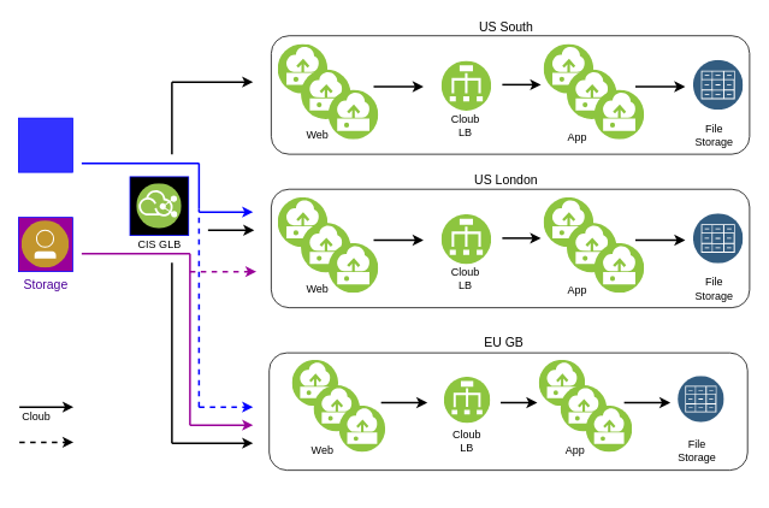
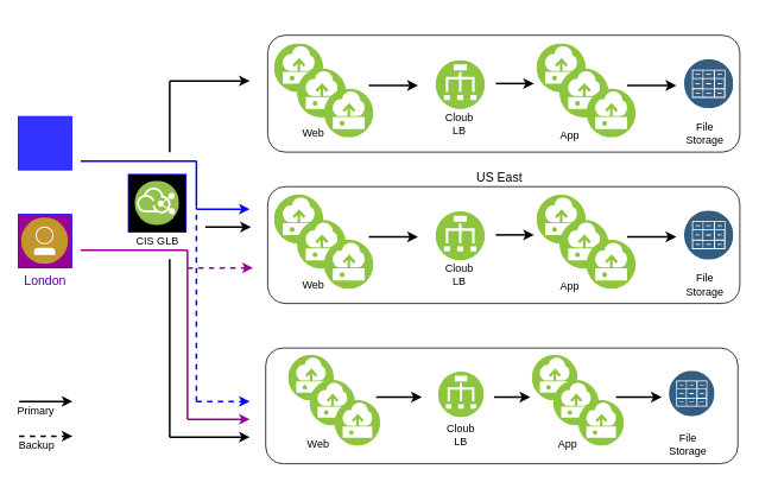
- <mxCell id="80" value="US South" style="text;html=1;strokeColor=none;fillColor=none;align=center;verticalAlign=middle;whiteSpace=wrap;rounded=0;fontSize=14;" vertex="1" parent="61"><mxGeometry x="210.159" width="101.27" height="18.788" as="geometry" /></mxCell>
- <mxCell id="60" value="US London" style="text;html=1;strokeColor=none;fillColor=none;align=center;verticalAlign=middle;whiteSpace=wrap;rounded=0;fontSize=14;" vertex="1" parent="41"><mxGeometry x="210.159" width="101.27" height="18.788" as="geometry" /></mxCell>
+ <mxCell id="60" value="US East" style="text;html=1;strokeColor=none;fillColor=none;align=center;verticalAlign=middle;whiteSpace=wrap;rounded=0;fontSize=14;" vertex="1" parent="41"><mxGeometry x="210.159" width="101.27" height="18.788" as="geometry" /></mxCell>
- <mxCell id="5" value="&lt;font color=&quot;#4c0099&quot; style=&quot;font-size: 14px&quot;&gt;Storage&lt;/font&gt;" style="aspect=fixed;perimeter=ellipsePerimeter;html=1;align=center;shadow=0;dashed=0;fontColor=#4277BB;labelBackgroundColor=#ffffff;fontSize=12;spacingTop=3;image;image=img/lib/ibm/users/user.svg;sketch=0;strokeColor=#3333FF;strokeWidth=1;fillColor=none;" vertex="1" parent="3"><mxGeometry x="3.75" y="3.75" width="52.5" height="52.5" as="geometry" /></mxCell>
+ <mxCell id="5" value="&lt;font color=&quot;#4c0099&quot; style=&quot;font-size: 14px&quot;&gt;London&lt;/font&gt;" style="aspect=fixed;perimeter=ellipsePerimeter;html=1;align=center;shadow=0;dashed=0;fontColor=#4277BB;labelBackgroundColor=#ffffff;fontSize=12;spacingTop=3;image;image=img/lib/ibm/users/user.svg;sketch=0;strokeColor=#3333FF;strokeWidth=1;fillColor=none;" vertex="1" parent="3"><mxGeometry x="3.75" y="3.75" width="52.5" height="52.5" as="geometry" /></mxCell>
- <mxCell id="34" value="EU GB" style="text;html=1;strokeColor=none;fillColor=none;align=center;verticalAlign=middle;whiteSpace=wrap;rounded=0;fontSize=14;" vertex="1" parent="17"><mxGeometry x="213.71" width="94.032" height="18.788" as="geometry" /></mxCell>
- <mxCell id="90" value="Cloub" style="text;html=1;strokeColor=none;fillColor=none;align=center;verticalAlign=middle;whiteSpace=wrap;rounded=0;" vertex="1" parent="88"><mxGeometry y="1" width="40" height="20" as="geometry" /></mxCell>
+ <mxCell id="90" value="Primary" style="text;html=1;strokeColor=none;fillColor=none;align=center;verticalAlign=middle;whiteSpace=wrap;rounded=0;" vertex="1" parent="88"><mxGeometry y="1" width="40" height="20" as="geometry" /></mxCell>
+ <mxCell id="91" value="&lt;font style=&quot;font-size: 12px&quot;&gt;Backup&lt;/font&gt;" style="text;html=1;strokeColor=none;fillColor=none;align=center;verticalAlign=middle;whiteSpace=wrap;rounded=0;fontSize=14;" vertex="1" parent="88"><mxGeometry x="1" y="38.09" width="40" height="20" as="geometry" /></mxCell>
